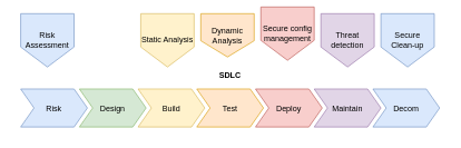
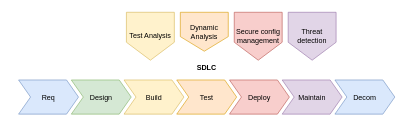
- <mxCell id="5" value="Secure config management" style="shape=offPageConnector;whiteSpace=wrap;html=1;fillColor=#f8cecc;strokeColor=#b85450;" vertex="1" parent="1"><mxGeometry x="390" y="10" width="80" height="80" as="geometry" /></mxCell>
+ <mxCell id="5" value="Secure config management" style="shape=offPageConnector;whiteSpace=wrap;html=1;fillColor=#f8cecc;strokeColor=#b85450;" vertex="1" parent="1"><mxGeometry x="390" y="20" width="80" height="80" as="geometry" /></mxCell>
- <mxCell id="2" value="Risk Assessment" style="shape=offPageConnector;whiteSpace=wrap;html=1;fillColor=#dae8fc;strokeColor=#6c8ebf;" vertex="1" parent="1"><mxGeometry x="30" y="20" width="80" height="80" as="geometry" /></mxCell>
- <mxCell id="3" value="Static Analysis" style="shape=offPageConnector;whiteSpace=wrap;html=1;fillColor=#fff2cc;strokeColor=#d6b656;" vertex="1" parent="1"><mxGeometry x="210" y="20" width="80" height="80" as="geometry" /></mxCell>
+ <mxCell id="3" value="Test Analysis" style="shape=offPageConnector;whiteSpace=wrap;html=1;fillColor=#fff2cc;strokeColor=#d6b656;" vertex="1" parent="1"><mxGeometry x="210" y="20" width="80" height="80" as="geometry" /></mxCell>
- <mxCell id="7" value="Secure&lt;br&gt;Clean-up" style="shape=offPageConnector;whiteSpace=wrap;html=1;fillColor=#dae8fc;strokeColor=#6c8ebf;" vertex="1" parent="1"><mxGeometry x="570" y="20" width="80" height="80" as="geometry" /></mxCell>
- <mxCell id="9" value="Risk" style="shape=step;perimeter=stepPerimeter;fixedSize=1;points=[];fillColor=#dae8fc;strokeColor=#6c8ebf;" vertex="1" parent="8"><mxGeometry x="10" y="33" width="100" height="57" as="geometry" /></mxCell>
+ <mxCell id="9" value="Req" style="shape=step;perimeter=stepPerimeter;fixedSize=1;points=[];fillColor=#dae8fc;strokeColor=#6c8ebf;" vertex="1" parent="8"><mxGeometry x="10" y="33" width="100" height="57" as="geometry" /></mxCell>
